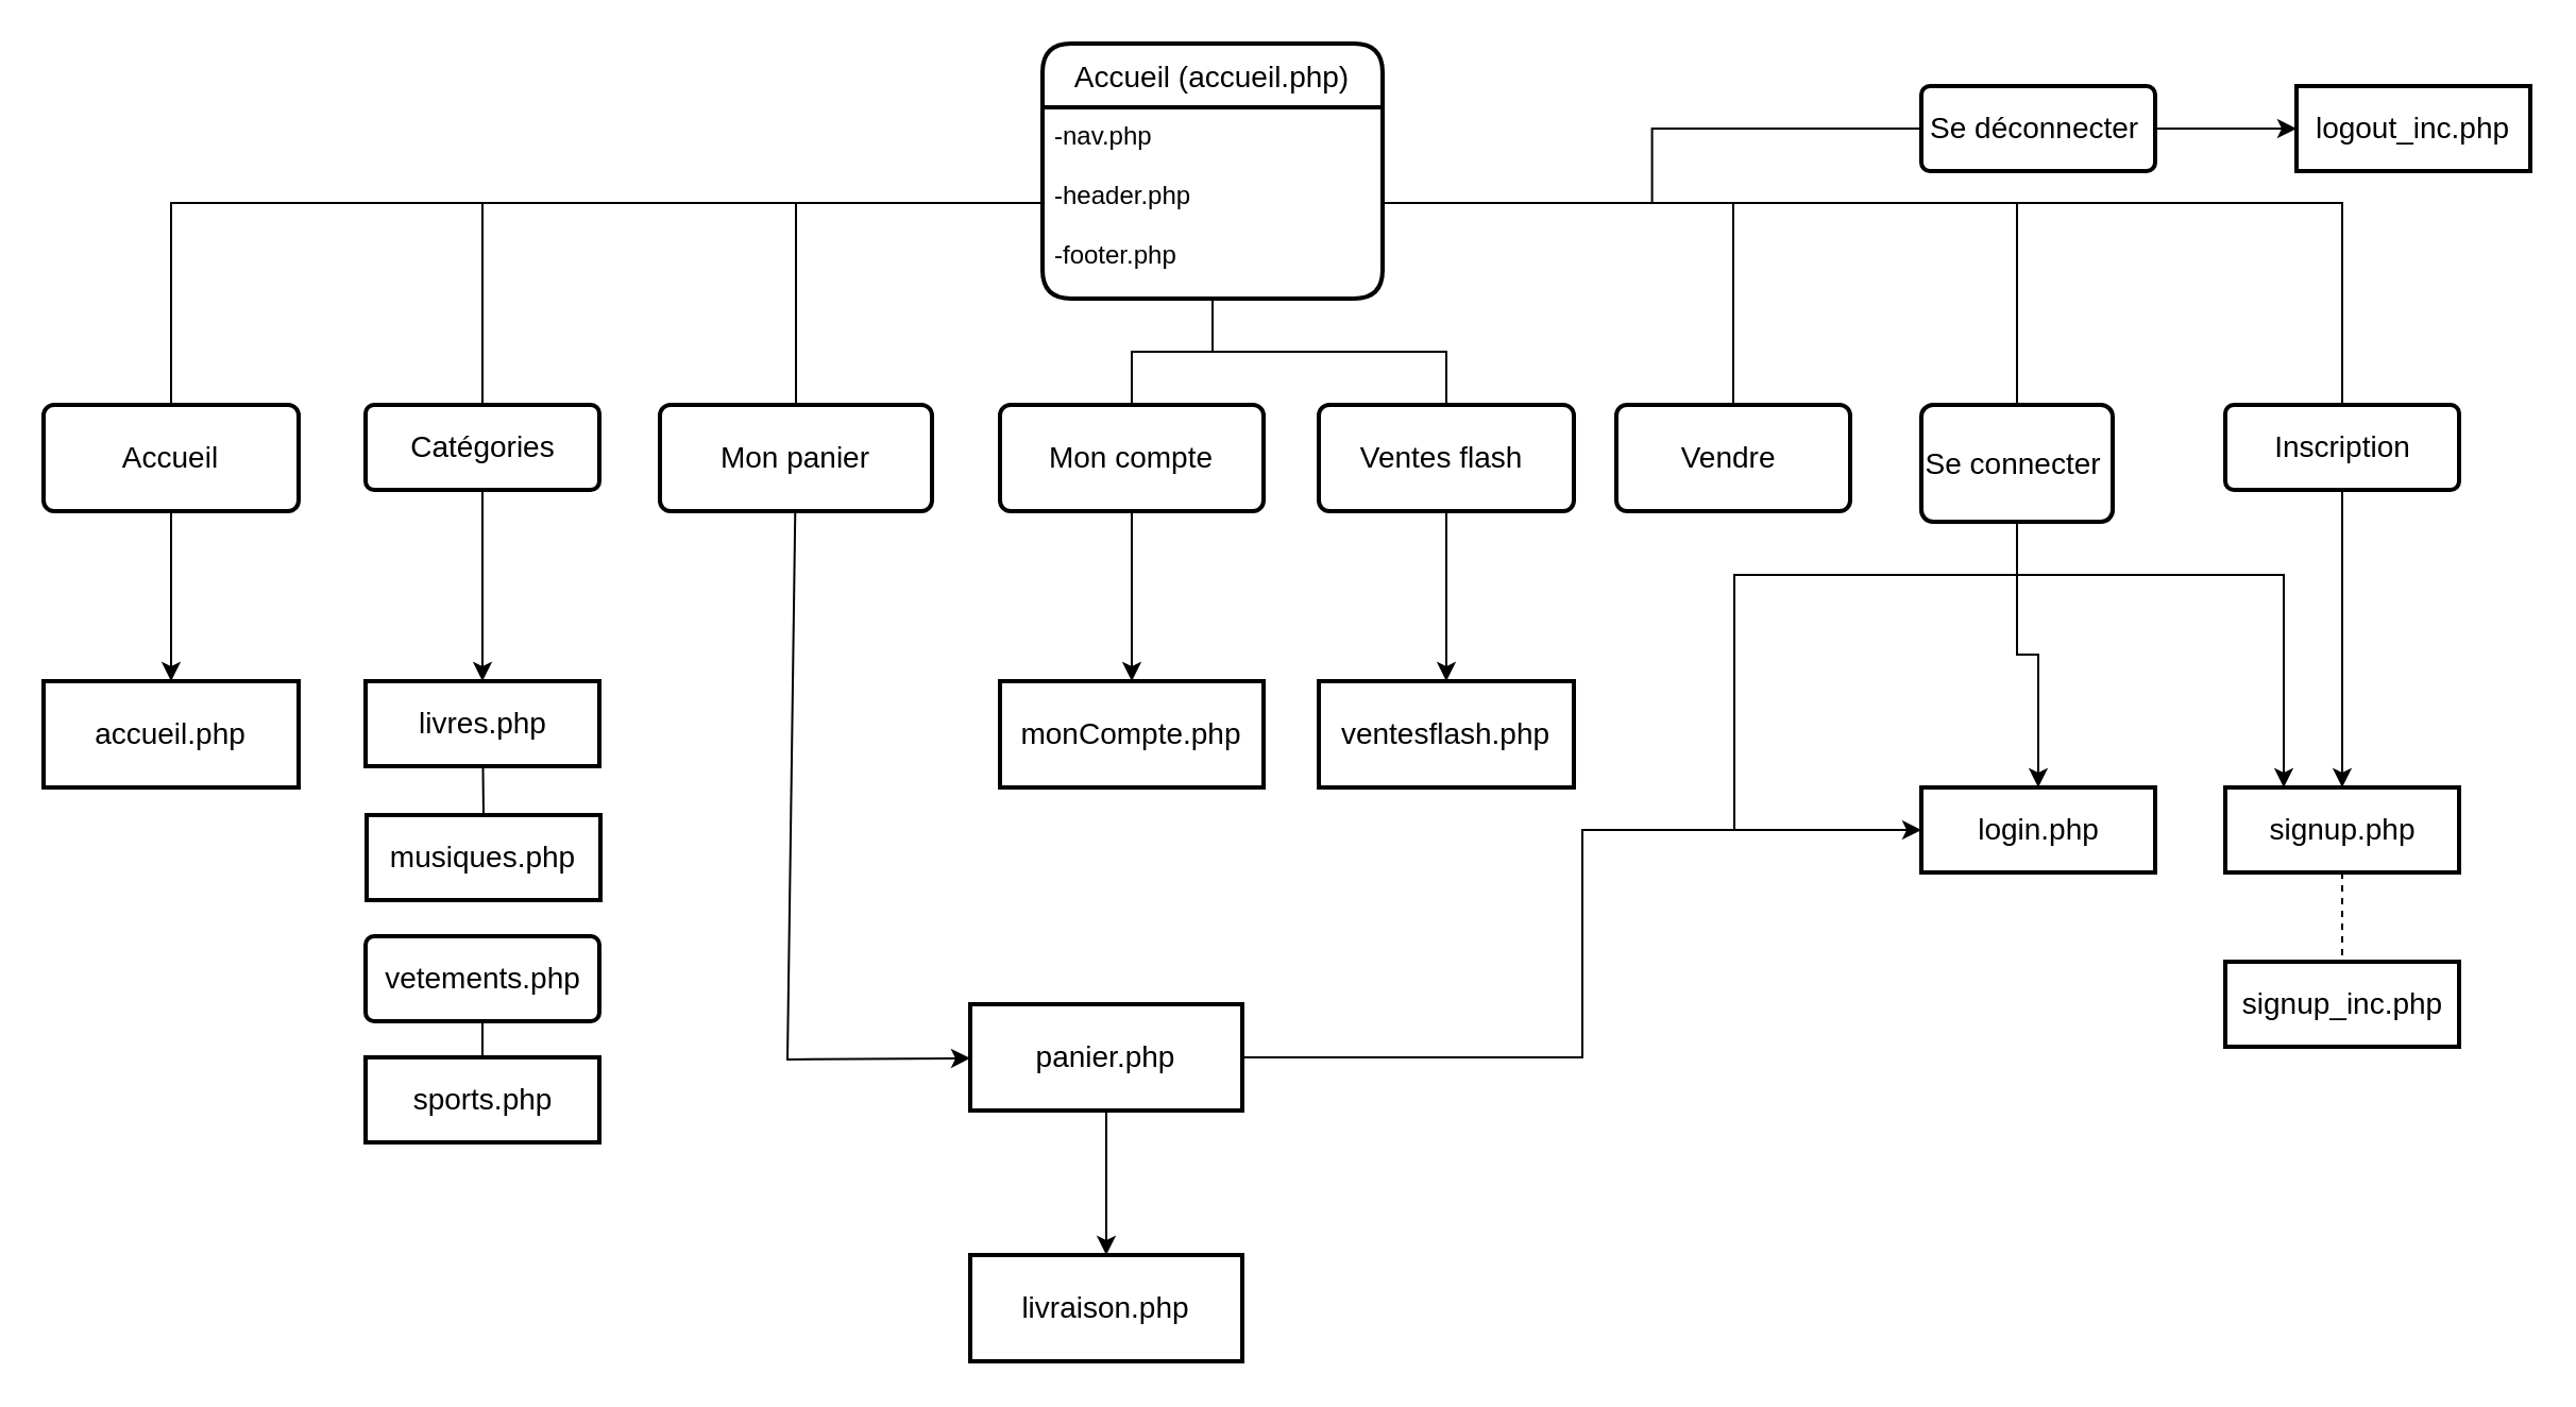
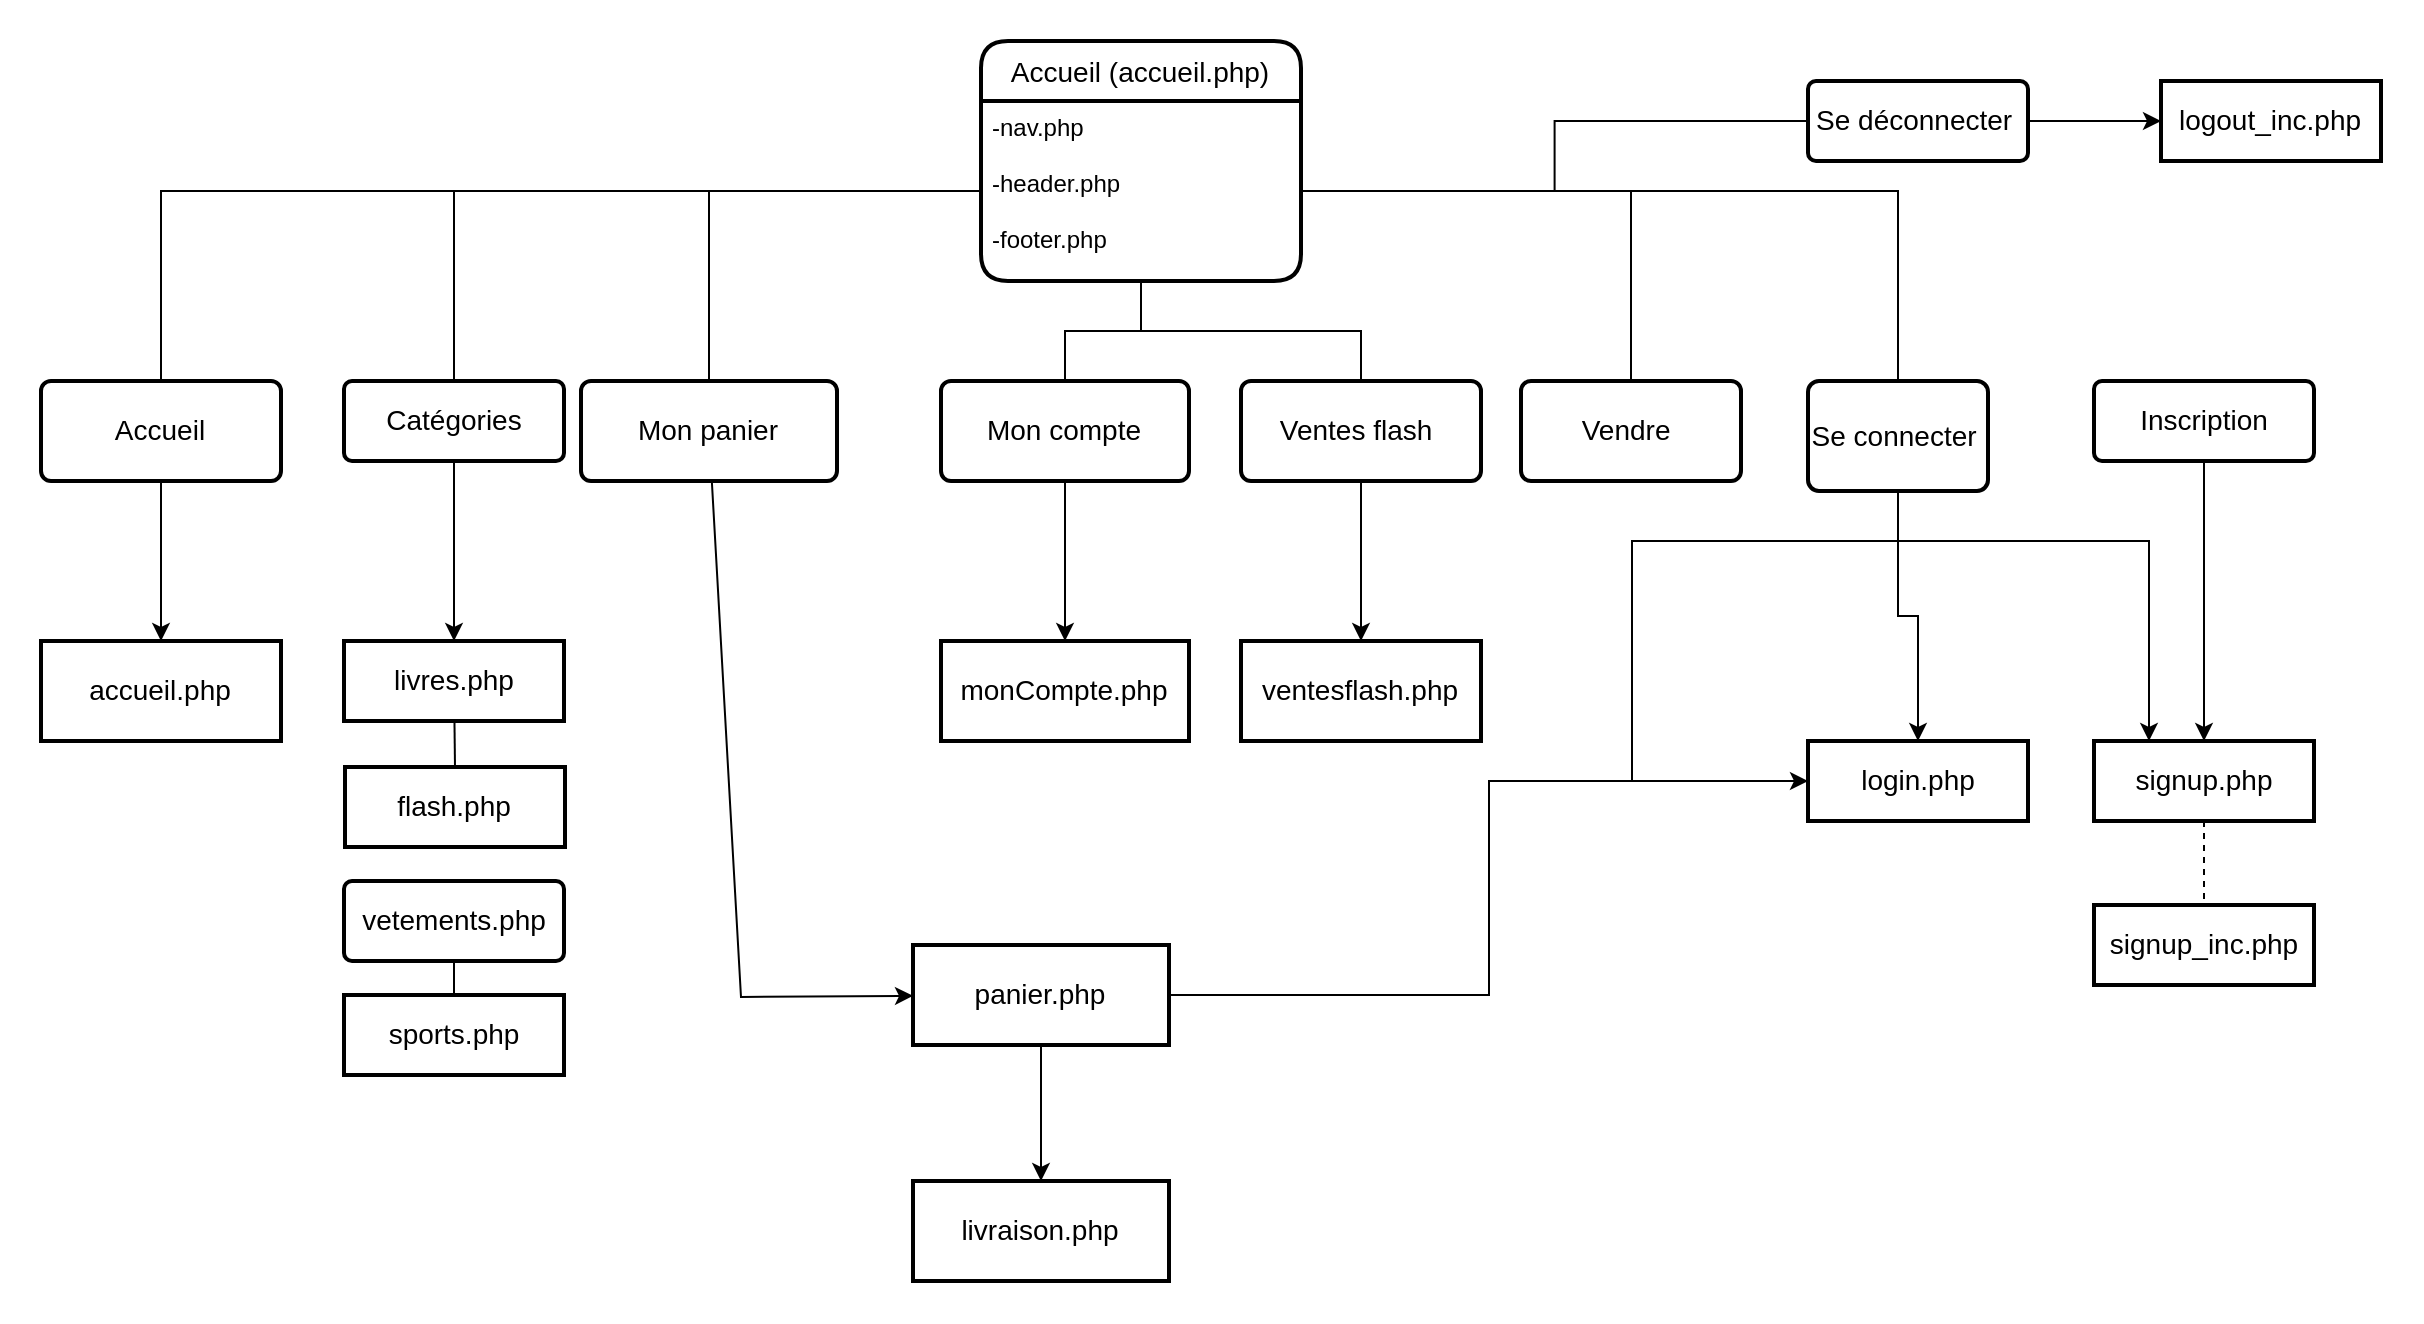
- <mxCell id="35" parent="1" style="edgeStyle=orthogonalEdgeStyle;rounded=0;orthogonalLoop=1;jettySize=auto;html=1;entryX=0.5;entryY=0;entryDx=0;entryDy=0;fontSize=15;fontColor=#000000;startArrow=none;startFill=0;endArrow=none;endFill=0;" target="22" source="17" edge="1"><mxGeometry as="geometry" relative="1" /></mxCell>
- <mxCell id="9" value="Mon panier&lt;br&gt;" parent="1" vertex="1" style="strokeWidth=2;rounded=1;arcSize=10;whiteSpace=wrap;html=1;align=center;fontSize=14;fillColor=#FFFFFF;"><mxGeometry as="geometry" height="50" width="128" y="190" x="310" /></mxCell>
+ <mxCell id="9" value="Mon panier&lt;br&gt;" parent="1" vertex="1" style="strokeWidth=2;rounded=1;arcSize=10;whiteSpace=wrap;html=1;align=center;fontSize=14;fillColor=#FFFFFF;"><mxGeometry x="290" y="190" as="geometry" height="50" width="128" /></mxCell>
- <mxCell id="39" value="musiques.php&lt;br&gt;" parent="1" vertex="1" style="strokeWidth=2;rounded=0;arcSize=10;whiteSpace=wrap;html=1;align=center;fontSize=14;fillColor=#FFFFFF;"><mxGeometry as="geometry" height="40" width="110" y="383" x="172" /></mxCell>
+ <mxCell id="39" value="flash.php&lt;br&gt;" parent="1" vertex="1" style="strokeWidth=2;rounded=0;arcSize=10;whiteSpace=wrap;html=1;align=center;fontSize=14;fillColor=#FFFFFF;"><mxGeometry as="geometry" height="40" width="110" y="383" x="172" /></mxCell>
